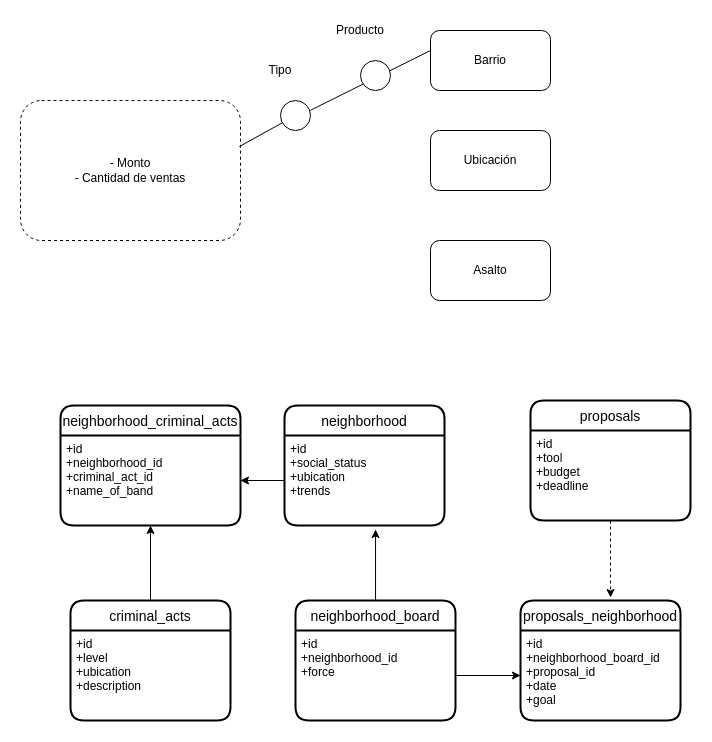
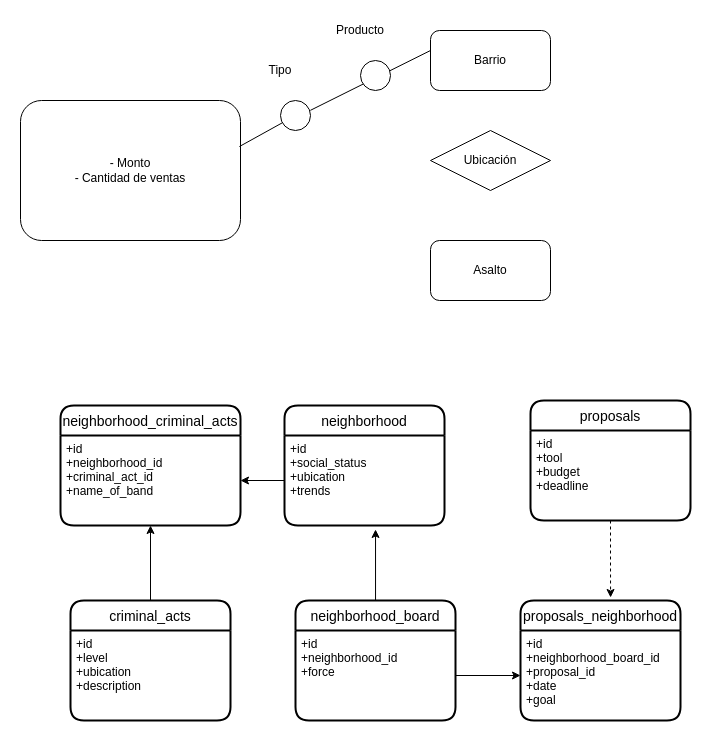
- <mxCell id="4" value="Ubicación" style="rounded=1;whiteSpace=wrap;html=1;" vertex="1" parent="1"><mxGeometry x="430" y="130" width="120" height="60" as="geometry" /></mxCell>
+ <mxCell id="4" value="Ubicación" style="rhombus;whiteSpace=wrap;html=1;" vertex="1" parent="1"><mxGeometry x="430" y="130" width="120" height="60" as="geometry" /></mxCell>
- <mxCell id="2" value="- Monto&lt;br&gt;- Cantidad de ventas" style="rounded=1;whiteSpace=wrap;html=1;dashed=1;" vertex="1" parent="1"><mxGeometry x="20" y="100" width="220" height="140" as="geometry" /></mxCell>
+ <mxCell id="2" value="- Monto&lt;br&gt;- Cantidad de ventas" style="rounded=1;whiteSpace=wrap;html=1;" vertex="1" parent="1"><mxGeometry x="20" y="100" width="220" height="140" as="geometry" /></mxCell>
